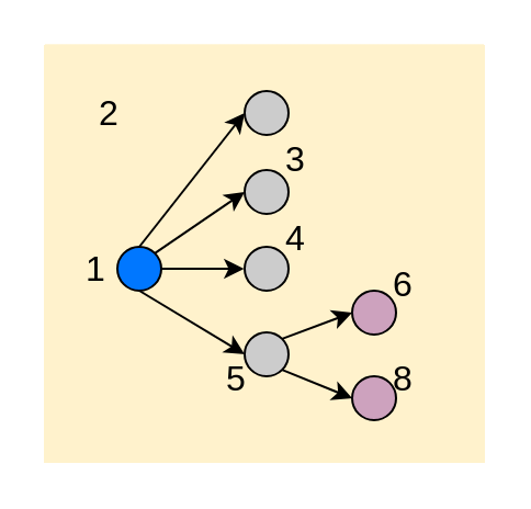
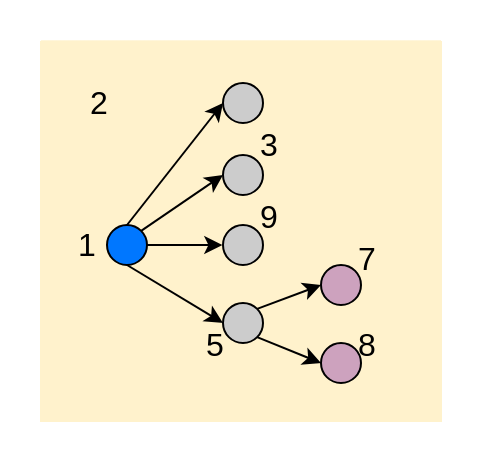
- <mxCell id="5" value="4" style="text;html=1;strokeColor=none;fillColor=none;align=center;verticalAlign=middle;whiteSpace=wrap;rounded=0;fontSize=16;" vertex="1" parent="1"><mxGeometry x="121" y="97" width="27" height="21" as="geometry" /></mxCell>
+ <mxCell id="5" value="9" style="text;html=1;strokeColor=none;fillColor=none;align=center;verticalAlign=middle;whiteSpace=wrap;rounded=0;fontSize=16;" vertex="1" parent="1"><mxGeometry x="121" y="97" width="27" height="21" as="geometry" /></mxCell>
- <mxCell id="21" value="6" style="text;html=1;strokeColor=none;fillColor=none;align=center;verticalAlign=middle;whiteSpace=wrap;rounded=0;fontSize=16;" vertex="1" parent="1"><mxGeometry x="170" y="118" width="27" height="21" as="geometry" /></mxCell>
+ <mxCell id="21" value="7" style="text;html=1;strokeColor=none;fillColor=none;align=center;verticalAlign=middle;whiteSpace=wrap;rounded=0;fontSize=16;" vertex="1" parent="1"><mxGeometry x="170" y="118" width="27" height="21" as="geometry" /></mxCell>
